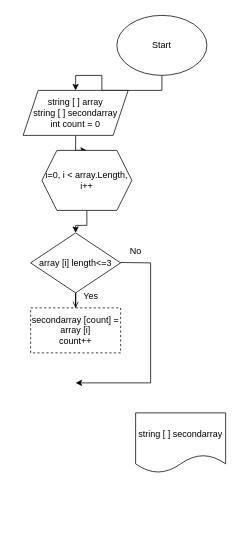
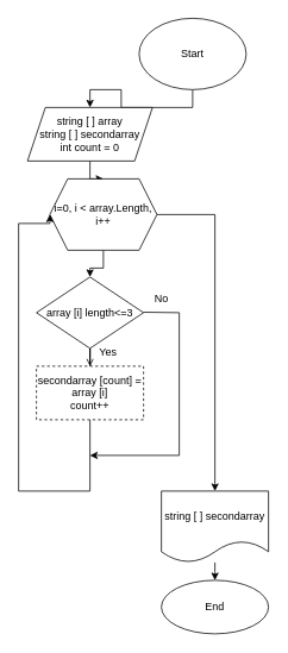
+ <mxCell id="7" style="edgeStyle=orthogonalEdgeStyle;rounded=0;orthogonalLoop=1;jettySize=auto;html=1;entryX=0.5;entryY=0;entryDx=0;entryDy=0;" edge="1" parent="1" source="8" target="19"><mxGeometry relative="1" as="geometry"><mxPoint x="240" y="590" as="targetPoint" /></mxGeometry></mxCell>
+ <mxCell id="11" style="edgeStyle=orthogonalEdgeStyle;rounded=0;orthogonalLoop=1;jettySize=auto;html=1;entryX=0;entryY=0.5;entryDx=0;entryDy=0;" edge="1" parent="1" source="12" target="8"><mxGeometry relative="1" as="geometry"><Array as="points"><mxPoint x="100" y="550" /><mxPoint x="20" y="550" /><mxPoint x="20" y="250" /></Array></mxGeometry></mxCell>
+ <mxCell id="18" value="" style="edgeStyle=orthogonalEdgeStyle;rounded=0;orthogonalLoop=1;jettySize=auto;html=1;" edge="1" parent="1" source="19" target="20"><mxGeometry relative="1" as="geometry"><Array as="points"><mxPoint x="240" y="640" /><mxPoint x="240" y="640" /></Array></mxGeometry></mxCell>
+ <mxCell id="20" value="End" style="ellipse;whiteSpace=wrap;html=1;" vertex="1" parent="1"><mxGeometry x="180" y="650" width="120" height="60" as="geometry" /></mxCell>
